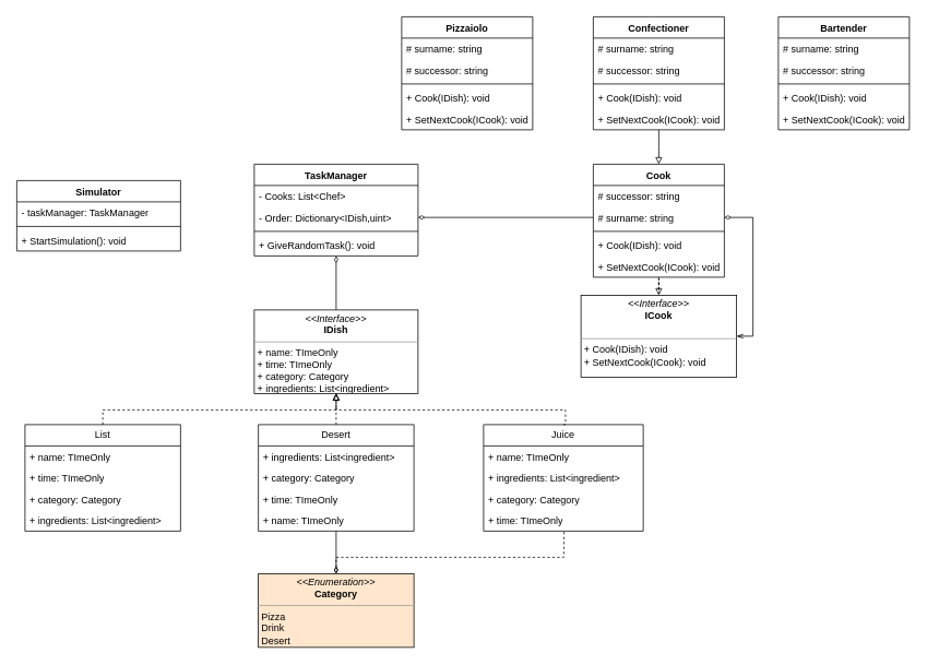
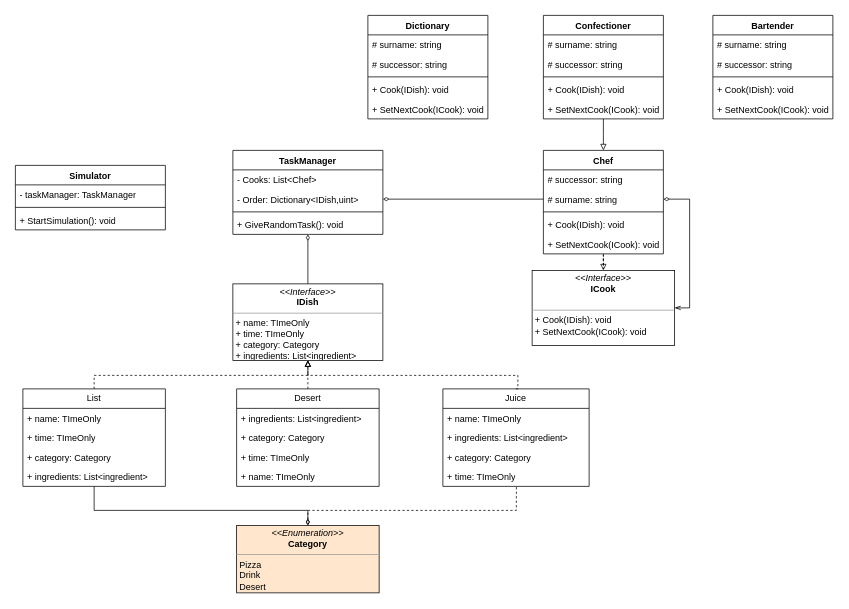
- <mxCell id="2" value="Pizzaiolo" style="swimlane;fontStyle=1;align=center;verticalAlign=top;childLayout=stackLayout;horizontal=1;startSize=26;horizontalStack=0;resizeParent=1;resizeParentMax=0;resizeLast=0;collapsible=1;marginBottom=0;whiteSpace=wrap;html=1;" vertex="1" parent="1"><mxGeometry x="490" y="20" width="160" height="138" as="geometry" /></mxCell>
+ <mxCell id="2" value="Dictionary" style="swimlane;fontStyle=1;align=center;verticalAlign=top;childLayout=stackLayout;horizontal=1;startSize=26;horizontalStack=0;resizeParent=1;resizeParentMax=0;resizeLast=0;collapsible=1;marginBottom=0;whiteSpace=wrap;html=1;" vertex="1" parent="1"><mxGeometry x="490" y="20" width="160" height="138" as="geometry" /></mxCell>
- <mxCell id="48" value="Cook" style="swimlane;fontStyle=1;align=center;verticalAlign=top;childLayout=stackLayout;horizontal=1;startSize=26;horizontalStack=0;resizeParent=1;resizeParentMax=0;resizeLast=0;collapsible=1;marginBottom=0;whiteSpace=wrap;html=1;" vertex="1" parent="1"><mxGeometry x="724" y="200" width="160" height="138" as="geometry" /></mxCell>
+ <mxCell id="48" value="Chef" style="swimlane;fontStyle=1;align=center;verticalAlign=top;childLayout=stackLayout;horizontal=1;startSize=26;horizontalStack=0;resizeParent=1;resizeParentMax=0;resizeLast=0;collapsible=1;marginBottom=0;whiteSpace=wrap;html=1;" vertex="1" parent="1"><mxGeometry x="724" y="200" width="160" height="138" as="geometry" /></mxCell>
- <mxCell id="56" style="edgeStyle=orthogonalEdgeStyle;rounded=0;orthogonalLoop=1;jettySize=auto;html=1;endArrow=none;endFill=0;startArrow=diamondThin;startFill=0;" edge="1" parent="1" source="59" target="36"><mxGeometry relative="1" as="geometry" /></mxCell>
+ <mxCell id="58" style="edgeStyle=orthogonalEdgeStyle;rounded=0;orthogonalLoop=1;jettySize=auto;html=1;endArrow=none;endFill=0;startArrow=diamondThin;startFill=0;" edge="1" parent="1" source="59" target="30"><mxGeometry relative="1" as="geometry"><Array as="points"><mxPoint x="410" y="680" /><mxPoint x="125" y="680" /></Array></mxGeometry></mxCell>
